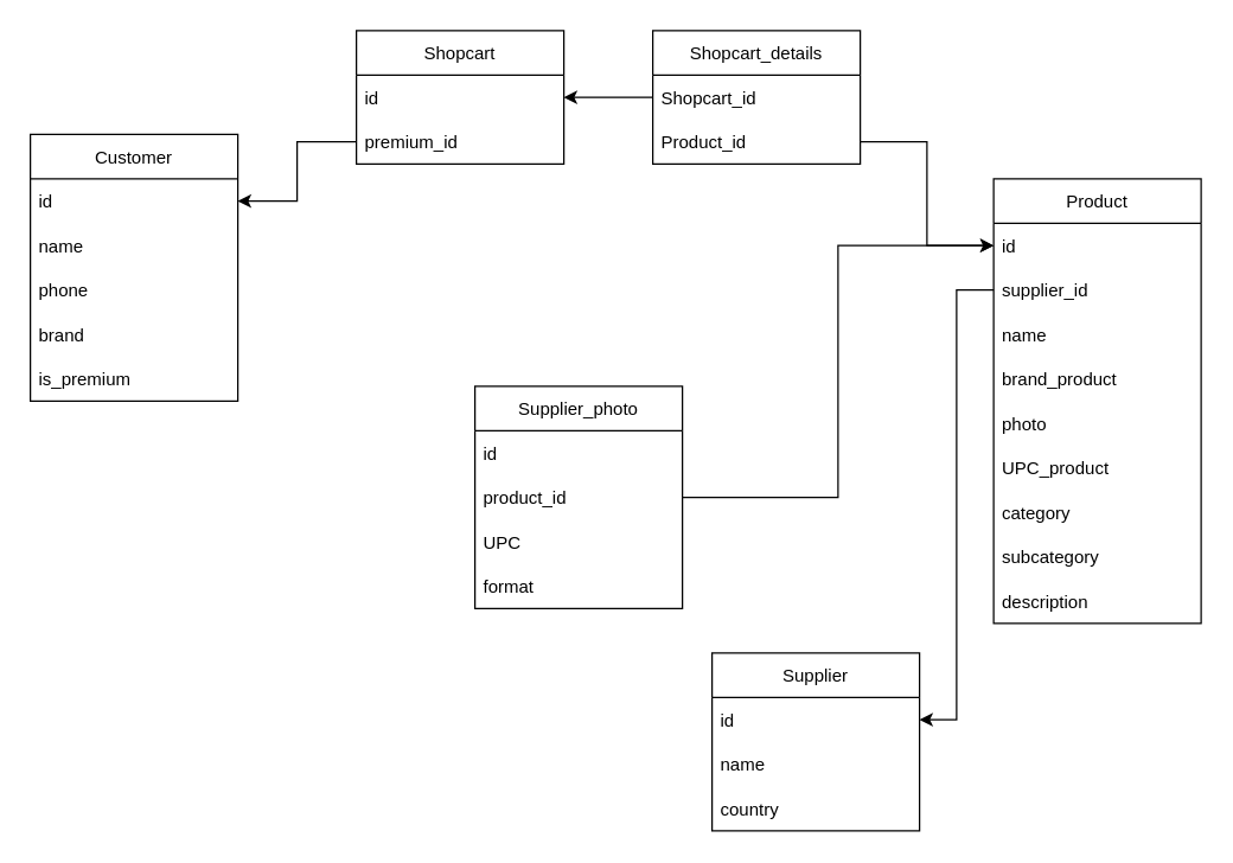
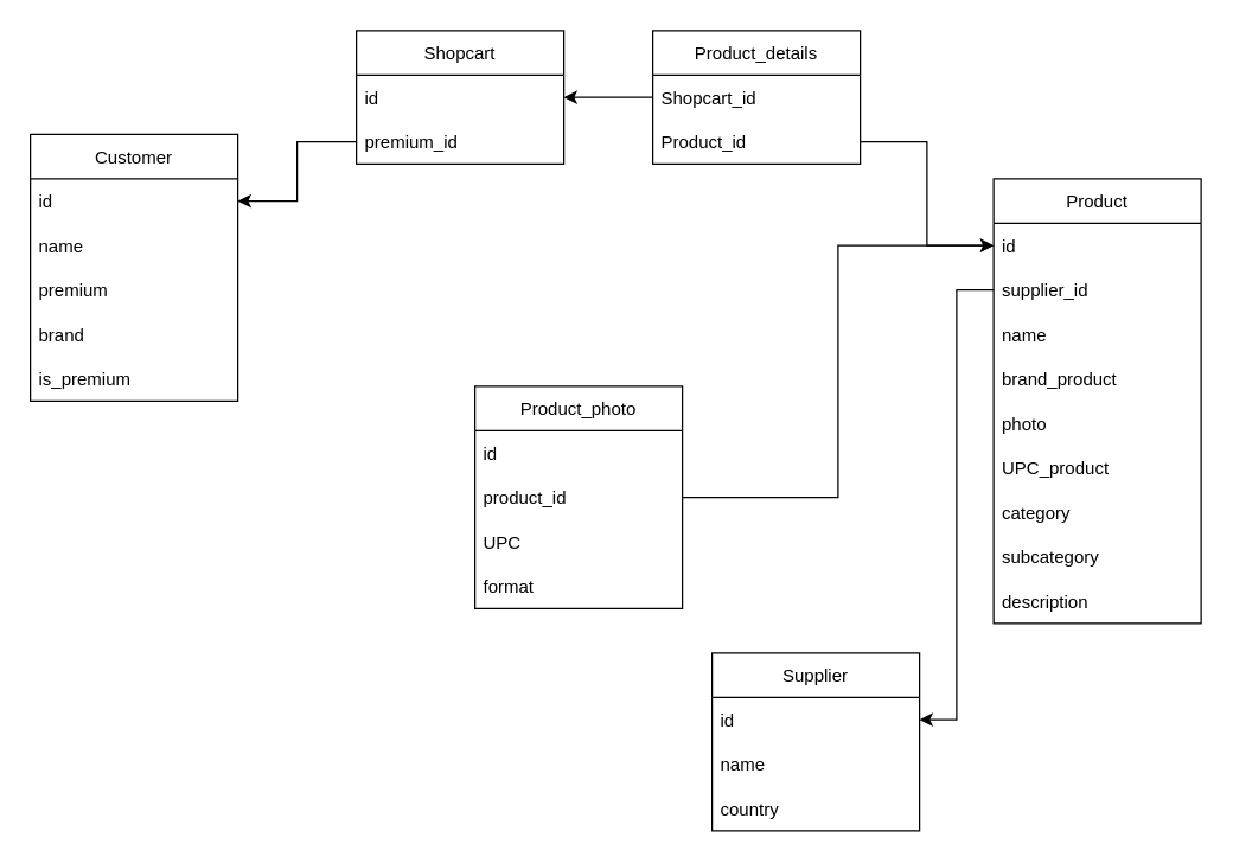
- <mxCell id="30" value="Shopcart_details" style="swimlane;fontStyle=0;childLayout=stackLayout;horizontal=1;startSize=30;horizontalStack=0;resizeParent=1;resizeParentMax=0;resizeLast=0;collapsible=1;marginBottom=0;shadow=0;" vertex="1" parent="1"><mxGeometry x="440" y="20" width="140" height="90" as="geometry" /></mxCell>
+ <mxCell id="30" value="Product_details" style="swimlane;fontStyle=0;childLayout=stackLayout;horizontal=1;startSize=30;horizontalStack=0;resizeParent=1;resizeParentMax=0;resizeLast=0;collapsible=1;marginBottom=0;shadow=0;" vertex="1" parent="1"><mxGeometry x="440" y="20" width="140" height="90" as="geometry" /></mxCell>
- <mxCell id="5" value="phone" style="text;strokeColor=none;fillColor=none;align=left;verticalAlign=middle;spacingLeft=4;spacingRight=4;overflow=hidden;points=[[0,0.5],[1,0.5]];portConstraint=eastwest;rotatable=0;" vertex="1" parent="2"><mxGeometry y="90" width="140" height="30" as="geometry" /></mxCell>
+ <mxCell id="5" value="premium" style="text;strokeColor=none;fillColor=none;align=left;verticalAlign=middle;spacingLeft=4;spacingRight=4;overflow=hidden;points=[[0,0.5],[1,0.5]];portConstraint=eastwest;rotatable=0;" vertex="1" parent="2"><mxGeometry y="90" width="140" height="30" as="geometry" /></mxCell>
- <mxCell id="22" value="Supplier_photo" style="swimlane;fontStyle=0;childLayout=stackLayout;horizontal=1;startSize=30;horizontalStack=0;resizeParent=1;resizeParentMax=0;resizeLast=0;collapsible=1;marginBottom=0;shadow=0;" vertex="1" parent="1"><mxGeometry x="320" y="260" width="140" height="150" as="geometry" /></mxCell>
+ <mxCell id="22" value="Product_photo" style="swimlane;fontStyle=0;childLayout=stackLayout;horizontal=1;startSize=30;horizontalStack=0;resizeParent=1;resizeParentMax=0;resizeLast=0;collapsible=1;marginBottom=0;shadow=0;" vertex="1" parent="1"><mxGeometry x="320" y="260" width="140" height="150" as="geometry" /></mxCell>
